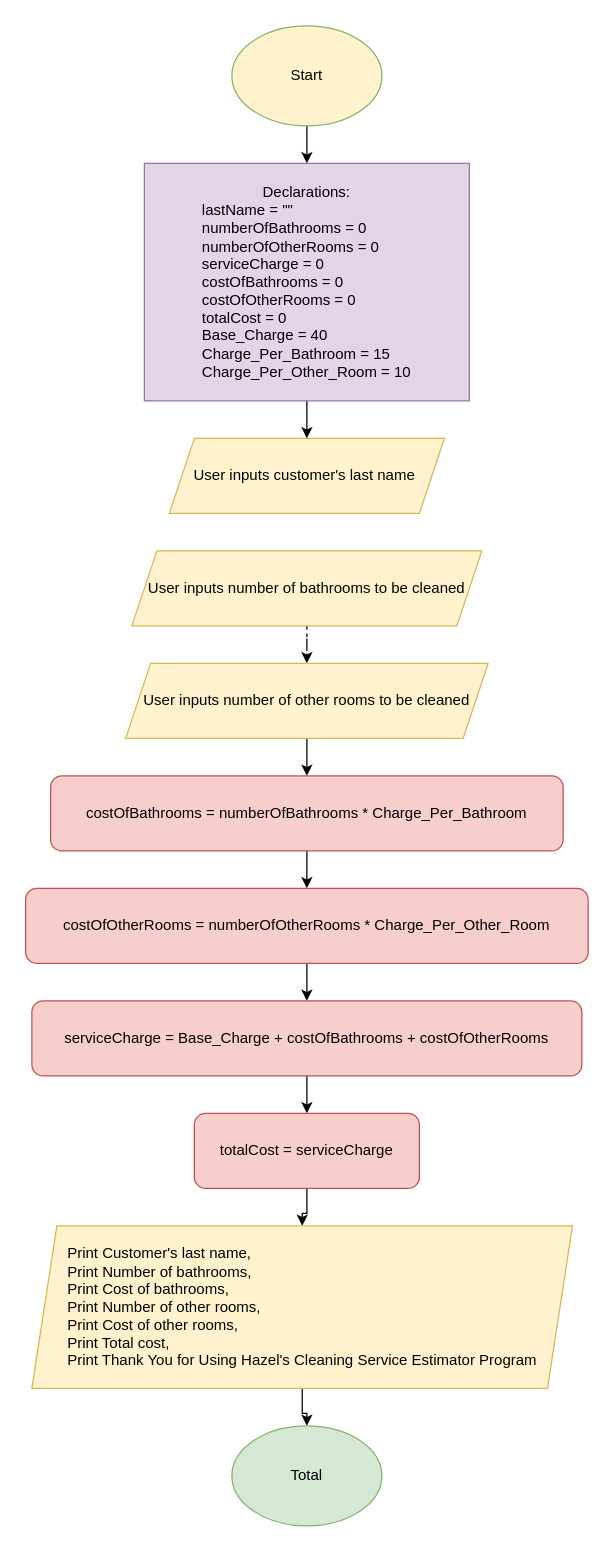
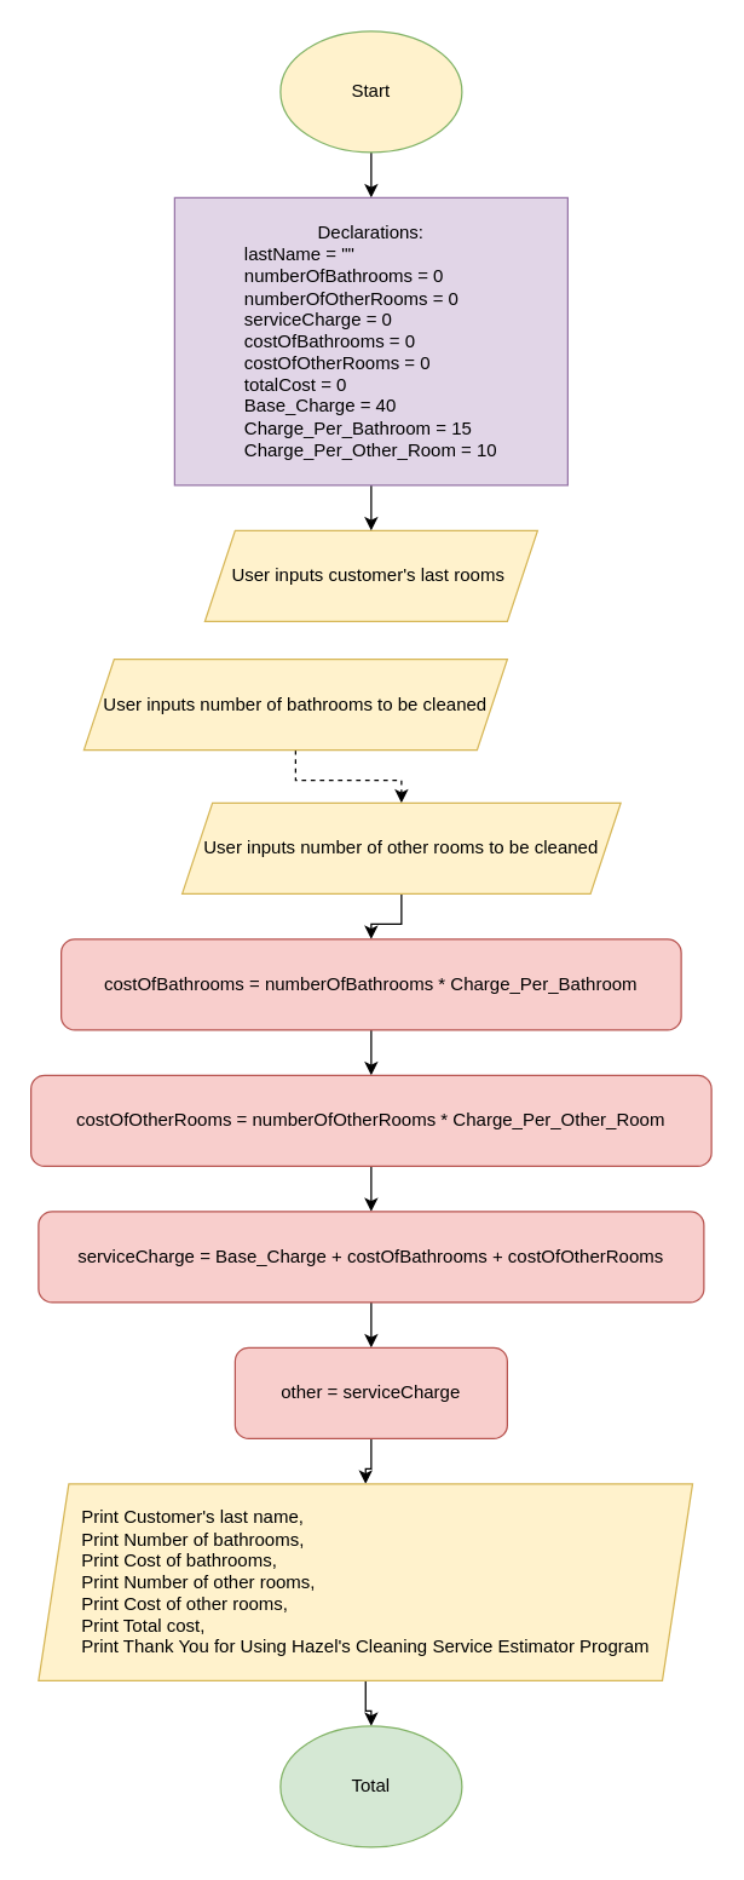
- <mxCell id="4" value="User inputs customer's last name&amp;nbsp;" style="shape=parallelogram;perimeter=parallelogramPerimeter;whiteSpace=wrap;html=1;fixedSize=1;fillColor=#fff2cc;strokeColor=#d6b656;" vertex="1" parent="1"><mxGeometry x="135" y="350" width="220" height="60" as="geometry" /></mxCell>
+ <mxCell id="4" value="User inputs customer's last rooms&amp;nbsp;" style="shape=parallelogram;perimeter=parallelogramPerimeter;whiteSpace=wrap;html=1;fixedSize=1;fillColor=#fff2cc;strokeColor=#d6b656;" vertex="1" parent="1"><mxGeometry x="135" y="350" width="220" height="60" as="geometry" /></mxCell>
- <mxCell id="6" value="User inputs number of bathrooms to be cleaned" style="shape=parallelogram;perimeter=parallelogramPerimeter;whiteSpace=wrap;html=1;fixedSize=1;fillColor=#fff2cc;strokeColor=#d6b656;" vertex="1" parent="1"><mxGeometry x="105" y="440" width="280" height="60" as="geometry" /></mxCell>
+ <mxCell id="6" value="User inputs number of bathrooms to be cleaned" style="shape=parallelogram;perimeter=parallelogramPerimeter;whiteSpace=wrap;html=1;fixedSize=1;fillColor=#fff2cc;strokeColor=#d6b656;" vertex="1" parent="1"><mxGeometry x="55" y="435" width="280" height="60" as="geometry" /></mxCell>
- <mxCell id="8" value="User inputs number of other rooms to be cleaned" style="shape=parallelogram;perimeter=parallelogramPerimeter;whiteSpace=wrap;html=1;fixedSize=1;fillColor=#fff2cc;strokeColor=#d6b656;" vertex="1" parent="1"><mxGeometry x="100" y="530" width="290" height="60" as="geometry" /></mxCell>
+ <mxCell id="8" value="User inputs number of other rooms to be cleaned" style="shape=parallelogram;perimeter=parallelogramPerimeter;whiteSpace=wrap;html=1;fixedSize=1;fillColor=#fff2cc;strokeColor=#d6b656;" vertex="1" parent="1"><mxGeometry x="120" y="530" width="290" height="60" as="geometry" /></mxCell>
- <mxCell id="18" value="totalCost = serviceCharge" style="rounded=1;whiteSpace=wrap;html=1;fillColor=#f8cecc;strokeColor=#b85450;" vertex="1" parent="1"><mxGeometry x="155" y="890" width="180" height="60" as="geometry" /></mxCell>
+ <mxCell id="18" value="other = serviceCharge" style="rounded=1;whiteSpace=wrap;html=1;fillColor=#f8cecc;strokeColor=#b85450;" vertex="1" parent="1"><mxGeometry x="155" y="890" width="180" height="60" as="geometry" /></mxCell>
